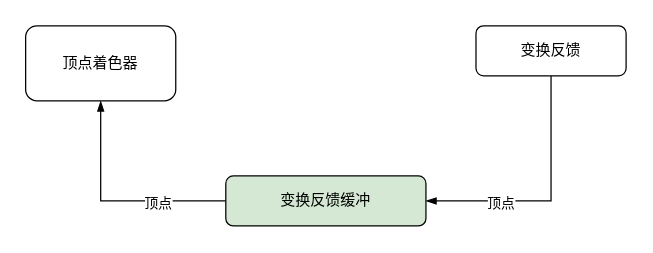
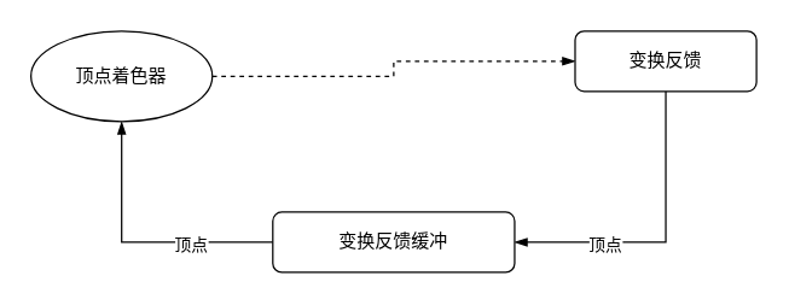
- <mxCell id="3" value="顶点着色器" style="rounded=1;whiteSpace=wrap;html=1;" vertex="1" parent="1"><mxGeometry x="20" y="20" width="120" height="60" as="geometry" /></mxCell>
+ <mxCell id="3" value="顶点着色器" style="ellipse;whiteSpace=wrap;html=1;" vertex="1" parent="1"><mxGeometry x="20" y="20" width="120" height="60" as="geometry" /></mxCell>
+ <mxCell id="2" style="edgeStyle=orthogonalEdgeStyle;rounded=0;orthogonalLoop=1;jettySize=auto;html=1;endArrow=blockThin;endFill=1;dashed=1;" edge="1" parent="1" source="3" target="6"><mxGeometry relative="1" as="geometry" /></mxCell>
- <mxCell id="9" value="变换反馈缓冲" style="rounded=1;whiteSpace=wrap;html=1;fillColor=#d5e8d4;" vertex="1" parent="1"><mxGeometry x="180" y="140" width="160" height="40" as="geometry" /></mxCell>
+ <mxCell id="9" value="变换反馈缓冲" style="rounded=1;whiteSpace=wrap;html=1;" vertex="1" parent="1"><mxGeometry x="180" y="140" width="160" height="40" as="geometry" /></mxCell>
